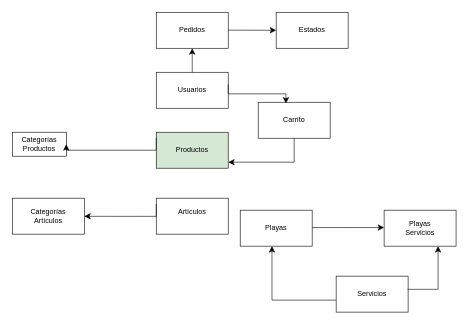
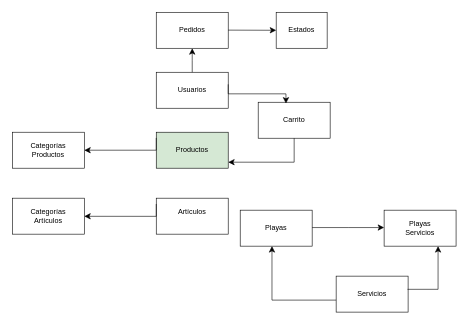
- <mxCell id="17" value="Estados" style="rounded=0;whiteSpace=wrap;html=1;" vertex="1" parent="1"><mxGeometry x="460" y="20" width="120" height="60" as="geometry" /></mxCell>
+ <mxCell id="17" value="Estados" style="rounded=0;whiteSpace=wrap;html=1;" vertex="1" parent="1"><mxGeometry x="460" y="20" width="85" height="60" as="geometry" /></mxCell>
- <mxCell id="3" value="&lt;div&gt;Categorías &lt;br&gt;&lt;/div&gt;&lt;div&gt;Productos&lt;br&gt;&lt;/div&gt;" style="rounded=0;whiteSpace=wrap;html=1;" parent="1" vertex="1"><mxGeometry x="20" y="220" width="90" height="40" as="geometry" /></mxCell>
+ <mxCell id="3" value="&lt;div&gt;Categorías &lt;br&gt;&lt;/div&gt;&lt;div&gt;Productos&lt;br&gt;&lt;/div&gt;" style="rounded=0;whiteSpace=wrap;html=1;" parent="1" vertex="1"><mxGeometry x="20" y="220" width="120" height="60" as="geometry" /></mxCell>
